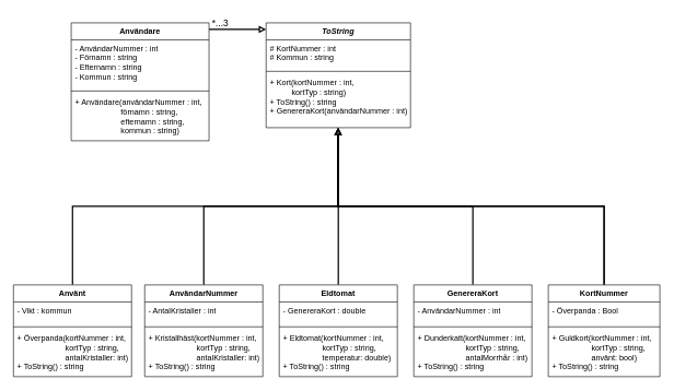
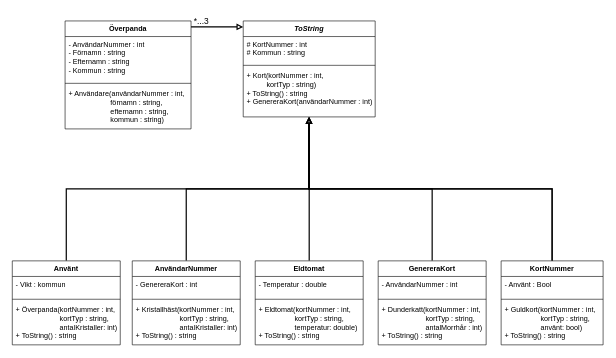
- <mxCell id="3" value="Användare" style="swimlane;fontStyle=1;align=center;verticalAlign=top;childLayout=stackLayout;horizontal=1;startSize=26;horizontalStack=0;resizeParent=1;resizeParentMax=0;resizeLast=0;collapsible=1;marginBottom=0;whiteSpace=wrap;html=1;" vertex="1" parent="1"><mxGeometry x="108" y="34" width="210" height="180" as="geometry" /></mxCell>
+ <mxCell id="3" value="Överpanda" style="swimlane;fontStyle=1;align=center;verticalAlign=top;childLayout=stackLayout;horizontal=1;startSize=26;horizontalStack=0;resizeParent=1;resizeParentMax=0;resizeLast=0;collapsible=1;marginBottom=0;whiteSpace=wrap;html=1;" vertex="1" parent="1"><mxGeometry x="108" y="34" width="210" height="180" as="geometry" /></mxCell>
- <mxCell id="28" value="- AntalKristaller : int" style="text;strokeColor=none;fillColor=none;align=left;verticalAlign=top;spacingLeft=4;spacingRight=4;overflow=hidden;rotatable=0;points=[[0,0.5],[1,0.5]];portConstraint=eastwest;whiteSpace=wrap;html=1;" vertex="1" parent="27"><mxGeometry y="26" width="180" height="34" as="geometry" /></mxCell>
+ <mxCell id="28" value="- GenereraKort : int" style="text;strokeColor=none;fillColor=none;align=left;verticalAlign=top;spacingLeft=4;spacingRight=4;overflow=hidden;rotatable=0;points=[[0,0.5],[1,0.5]];portConstraint=eastwest;whiteSpace=wrap;html=1;" vertex="1" parent="27"><mxGeometry y="26" width="180" height="34" as="geometry" /></mxCell>
- <mxCell id="23" value="- GenereraKort : double" style="text;strokeColor=none;fillColor=none;align=left;verticalAlign=top;spacingLeft=4;spacingRight=4;overflow=hidden;rotatable=0;points=[[0,0.5],[1,0.5]];portConstraint=eastwest;whiteSpace=wrap;html=1;" vertex="1" parent="22"><mxGeometry y="26" width="180" height="34" as="geometry" /></mxCell>
+ <mxCell id="23" value="- Temperatur : double" style="text;strokeColor=none;fillColor=none;align=left;verticalAlign=top;spacingLeft=4;spacingRight=4;overflow=hidden;rotatable=0;points=[[0,0.5],[1,0.5]];portConstraint=eastwest;whiteSpace=wrap;html=1;" vertex="1" parent="22"><mxGeometry y="26" width="180" height="34" as="geometry" /></mxCell>
- <mxCell id="13" value="- Överpanda : Bool" style="text;strokeColor=none;fillColor=none;align=left;verticalAlign=top;spacingLeft=4;spacingRight=4;overflow=hidden;rotatable=0;points=[[0,0.5],[1,0.5]];portConstraint=eastwest;whiteSpace=wrap;html=1;" vertex="1" parent="12"><mxGeometry y="26" width="170" height="34" as="geometry" /></mxCell>
+ <mxCell id="13" value="- Använt : Bool" style="text;strokeColor=none;fillColor=none;align=left;verticalAlign=top;spacingLeft=4;spacingRight=4;overflow=hidden;rotatable=0;points=[[0,0.5],[1,0.5]];portConstraint=eastwest;whiteSpace=wrap;html=1;" vertex="1" parent="12"><mxGeometry y="26" width="170" height="34" as="geometry" /></mxCell>
